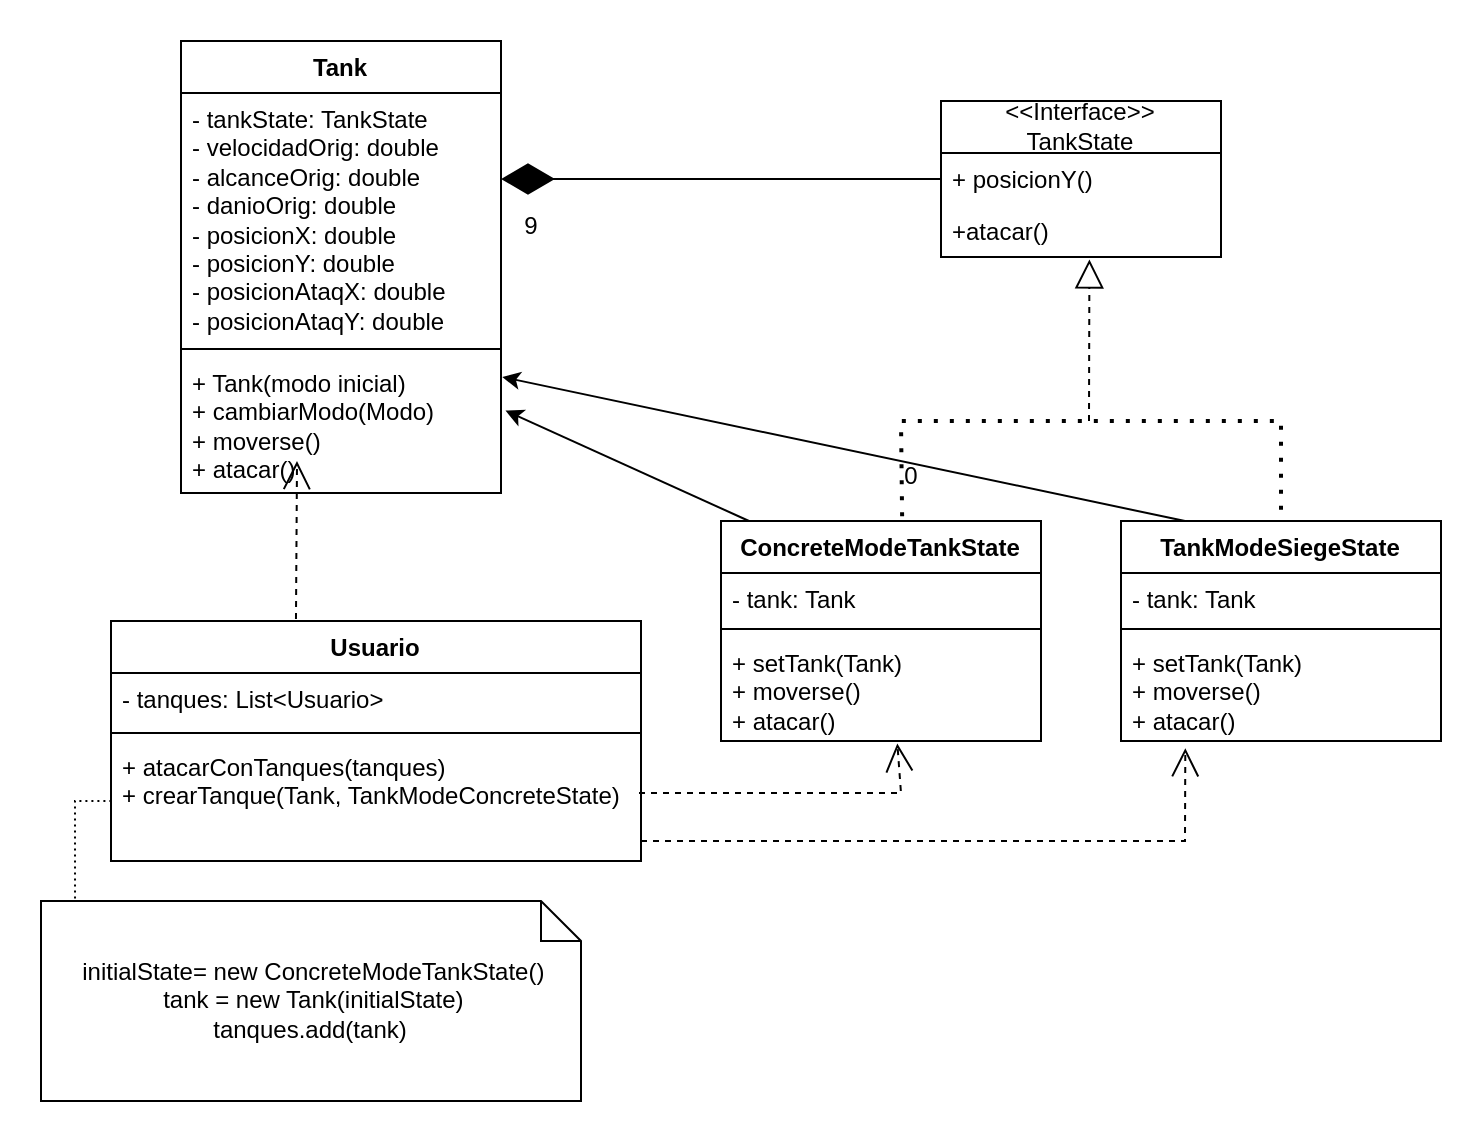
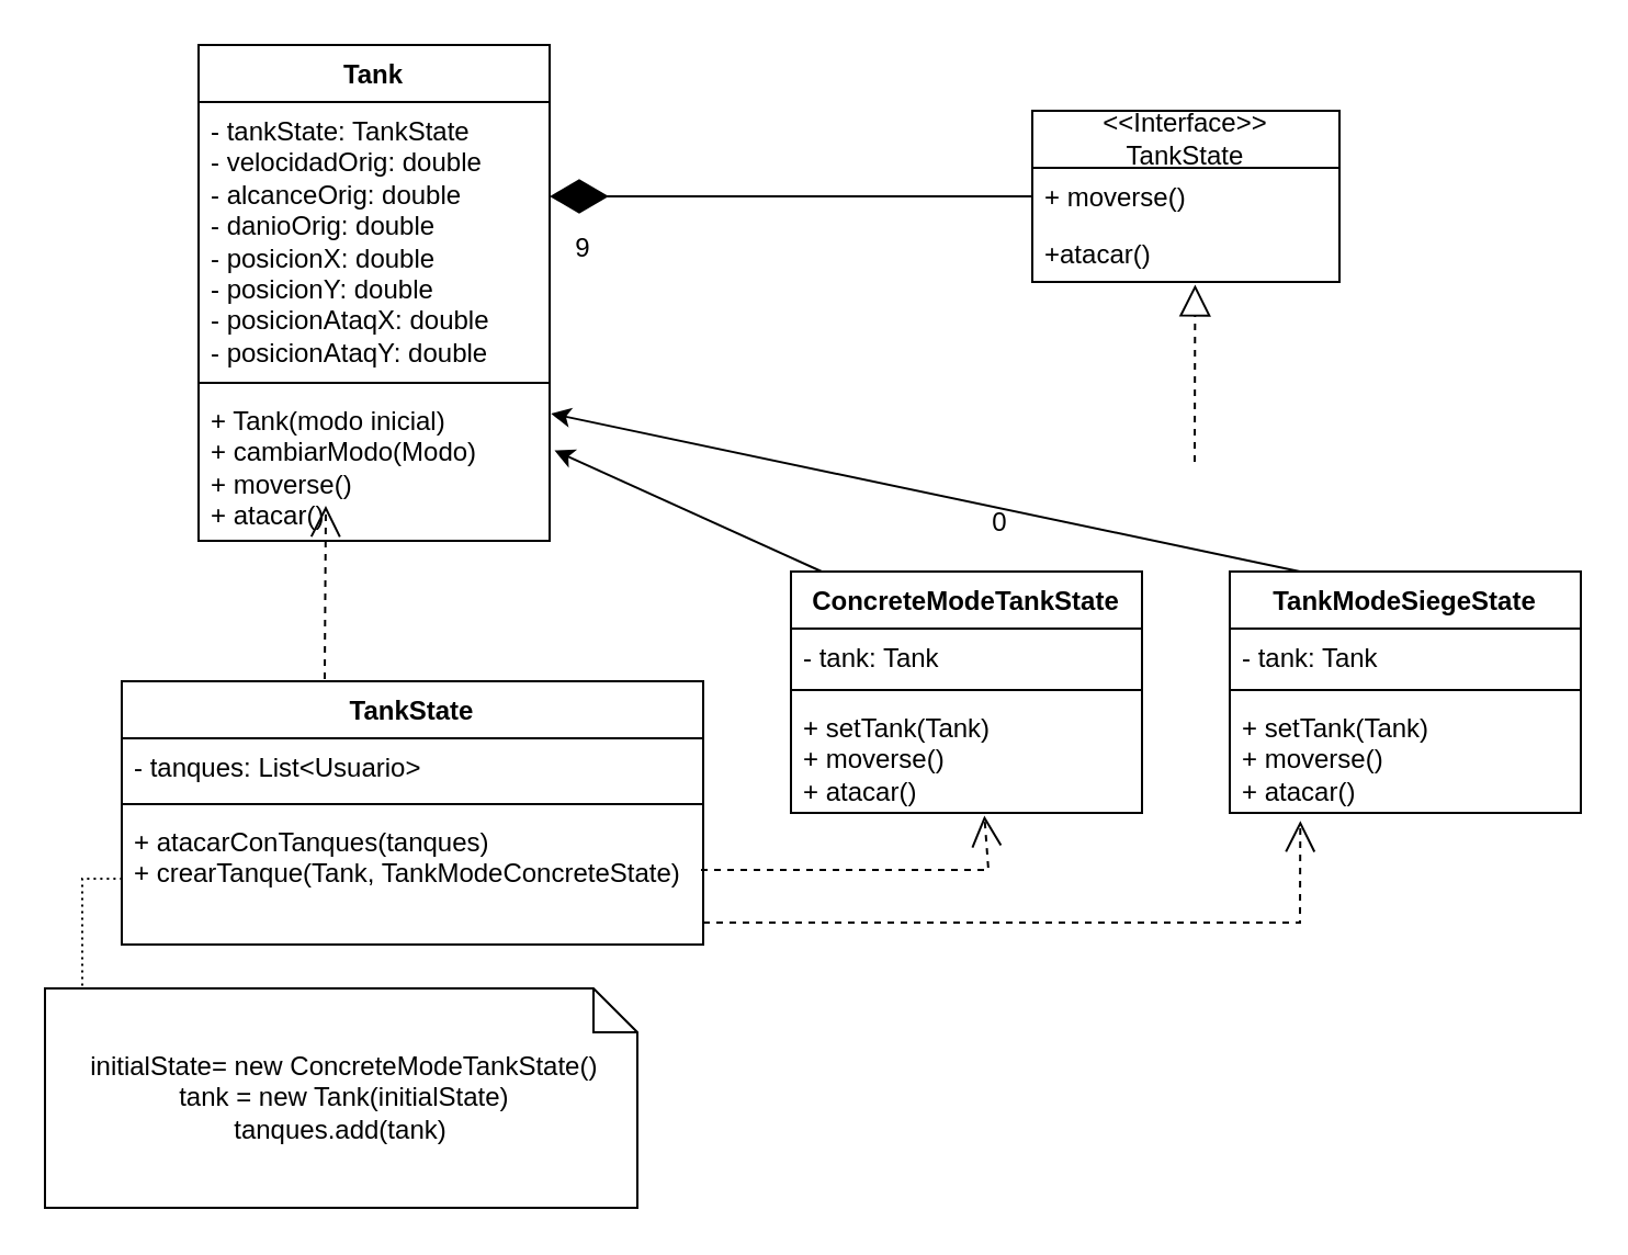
- <mxCell id="7" value="+ posicionY()" style="text;strokeColor=none;fillColor=none;align=left;verticalAlign=top;spacingLeft=4;spacingRight=4;overflow=hidden;rotatable=0;points=[[0,0.5],[1,0.5]];portConstraint=eastwest;whiteSpace=wrap;html=1;" parent="6" vertex="1"><mxGeometry y="26" width="140" height="26" as="geometry" /></mxCell>
+ <mxCell id="7" value="+ moverse()" style="text;strokeColor=none;fillColor=none;align=left;verticalAlign=top;spacingLeft=4;spacingRight=4;overflow=hidden;rotatable=0;points=[[0,0.5],[1,0.5]];portConstraint=eastwest;whiteSpace=wrap;html=1;" parent="6" vertex="1"><mxGeometry y="26" width="140" height="26" as="geometry" /></mxCell>
- <mxCell id="26" value="" style="endArrow=none;dashed=1;html=1;dashPattern=1 3;strokeWidth=2;rounded=0;entryX=0.5;entryY=0;entryDx=0;entryDy=0;exitX=0.566;exitY=-0.022;exitDx=0;exitDy=0;exitPerimeter=0;" parent="1" source="9" target="13" edge="1"><mxGeometry width="50" height="50" relative="1" as="geometry"><mxPoint x="400" y="210" as="sourcePoint" /><mxPoint x="683" y="210" as="targetPoint" /><Array as="points"><mxPoint x="450" y="210" /><mxPoint x="640" y="210" /></Array></mxGeometry></mxCell>
- <mxCell id="17" value="Usuario" style="swimlane;fontStyle=1;align=center;verticalAlign=top;childLayout=stackLayout;horizontal=1;startSize=26;horizontalStack=0;resizeParent=1;resizeParentMax=0;resizeLast=0;collapsible=1;marginBottom=0;whiteSpace=wrap;html=1;" parent="1" vertex="1"><mxGeometry x="55" y="310" width="265" height="120" as="geometry" /></mxCell>
+ <mxCell id="17" value="TankState" style="swimlane;fontStyle=1;align=center;verticalAlign=top;childLayout=stackLayout;horizontal=1;startSize=26;horizontalStack=0;resizeParent=1;resizeParentMax=0;resizeLast=0;collapsible=1;marginBottom=0;whiteSpace=wrap;html=1;" parent="1" vertex="1"><mxGeometry x="55" y="310" width="265" height="120" as="geometry" /></mxCell>
